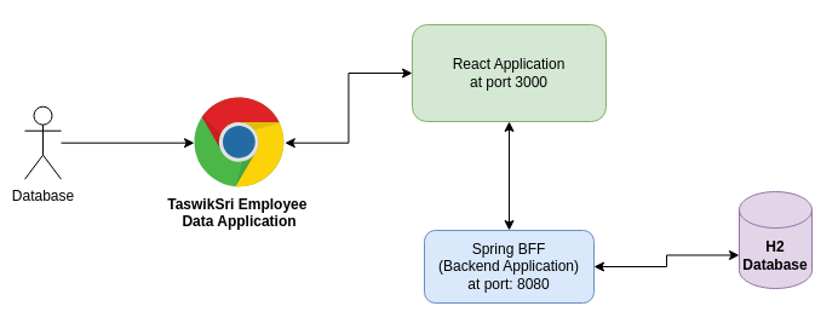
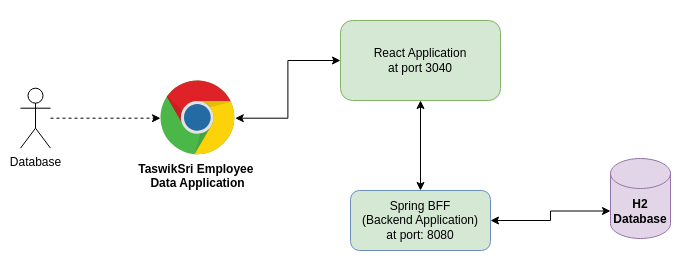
- <mxCell id="7" value="React Application&lt;br&gt;at port 3000" style="rounded=1;whiteSpace=wrap;html=1;fillColor=#d5e8d4;strokeColor=#82b366;" vertex="1" parent="1"><mxGeometry x="340" y="20" width="160" height="80" as="geometry" /></mxCell>
+ <mxCell id="7" value="React Application&lt;br&gt;at port 3040" style="rounded=1;whiteSpace=wrap;html=1;fillColor=#d5e8d4;strokeColor=#82b366;" vertex="1" parent="1"><mxGeometry x="340" y="20" width="160" height="80" as="geometry" /></mxCell>
- <mxCell id="2" value="" style="edgeStyle=orthogonalEdgeStyle;rounded=0;orthogonalLoop=1;jettySize=auto;html=1;" edge="1" parent="1" source="3" target="5"><mxGeometry relative="1" as="geometry" /></mxCell>
+ <mxCell id="2" value="" style="edgeStyle=orthogonalEdgeStyle;rounded=0;orthogonalLoop=1;jettySize=auto;html=1;dashed=1;" edge="1" parent="1" source="3" target="5"><mxGeometry relative="1" as="geometry" /></mxCell>
- <mxCell id="8" value="Spring BFF&lt;br&gt;(Backend Application)&lt;br&gt;at port: 8080" style="rounded=1;whiteSpace=wrap;html=1;fillColor=#dae8fc;strokeColor=#6c8ebf;" vertex="1" parent="1"><mxGeometry x="350" y="190" width="140" height="60" as="geometry" /></mxCell>
+ <mxCell id="8" value="Spring BFF&lt;br&gt;(Backend Application)&lt;br&gt;at port: 8080" style="rounded=1;whiteSpace=wrap;html=1;fillColor=#d5e8d4;strokeColor=#6c8ebf;" vertex="1" parent="1"><mxGeometry x="350" y="190" width="140" height="60" as="geometry" /></mxCell>
